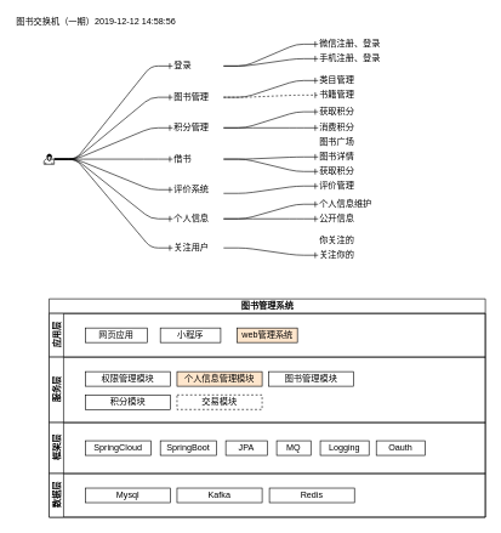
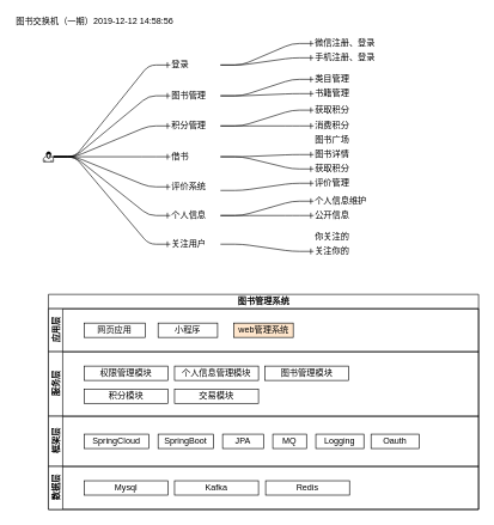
- <mxCell id="20" value="" style="edgeStyle=entityRelationEdgeStyle;fontSize=12;html=1;endArrow=ERone;endFill=1;exitX=1;exitY=0.5;exitDx=0;exitDy=0;dashed=1;" edge="1" parent="1" target="21" source="7"><mxGeometry width="100" height="100" relative="1" as="geometry"><mxPoint x="296.857" y="142.786" as="sourcePoint" /><mxPoint x="443" y="97.5" as="targetPoint" /></mxGeometry></mxCell>
+ <mxCell id="20" value="" style="edgeStyle=entityRelationEdgeStyle;fontSize=12;html=1;endArrow=ERone;endFill=1;exitX=1;exitY=0.5;exitDx=0;exitDy=0;" edge="1" parent="1" target="21" source="7"><mxGeometry width="100" height="100" relative="1" as="geometry"><mxPoint x="296.857" y="142.786" as="sourcePoint" /><mxPoint x="443" y="97.5" as="targetPoint" /></mxGeometry></mxCell>
- <mxCell id="51" value="个人信息管理模块" style="whiteSpace=wrap;html=1;align=center;fillColor=#ffe6cc;" vertex="1" parent="49"><mxGeometry x="176" y="20" width="117" height="20" as="geometry" /></mxCell>
+ <mxCell id="51" value="个人信息管理模块" style="whiteSpace=wrap;html=1;align=center;" vertex="1" parent="49"><mxGeometry x="176" y="20" width="117" height="20" as="geometry" /></mxCell>
- <mxCell id="54" value="交易模块" style="whiteSpace=wrap;html=1;align=center;dashed=1;" vertex="1" parent="49"><mxGeometry x="176" y="52" width="117" height="20" as="geometry" /></mxCell>
+ <mxCell id="54" value="交易模块" style="whiteSpace=wrap;html=1;align=center;" vertex="1" parent="49"><mxGeometry x="176" y="52" width="117" height="20" as="geometry" /></mxCell>
